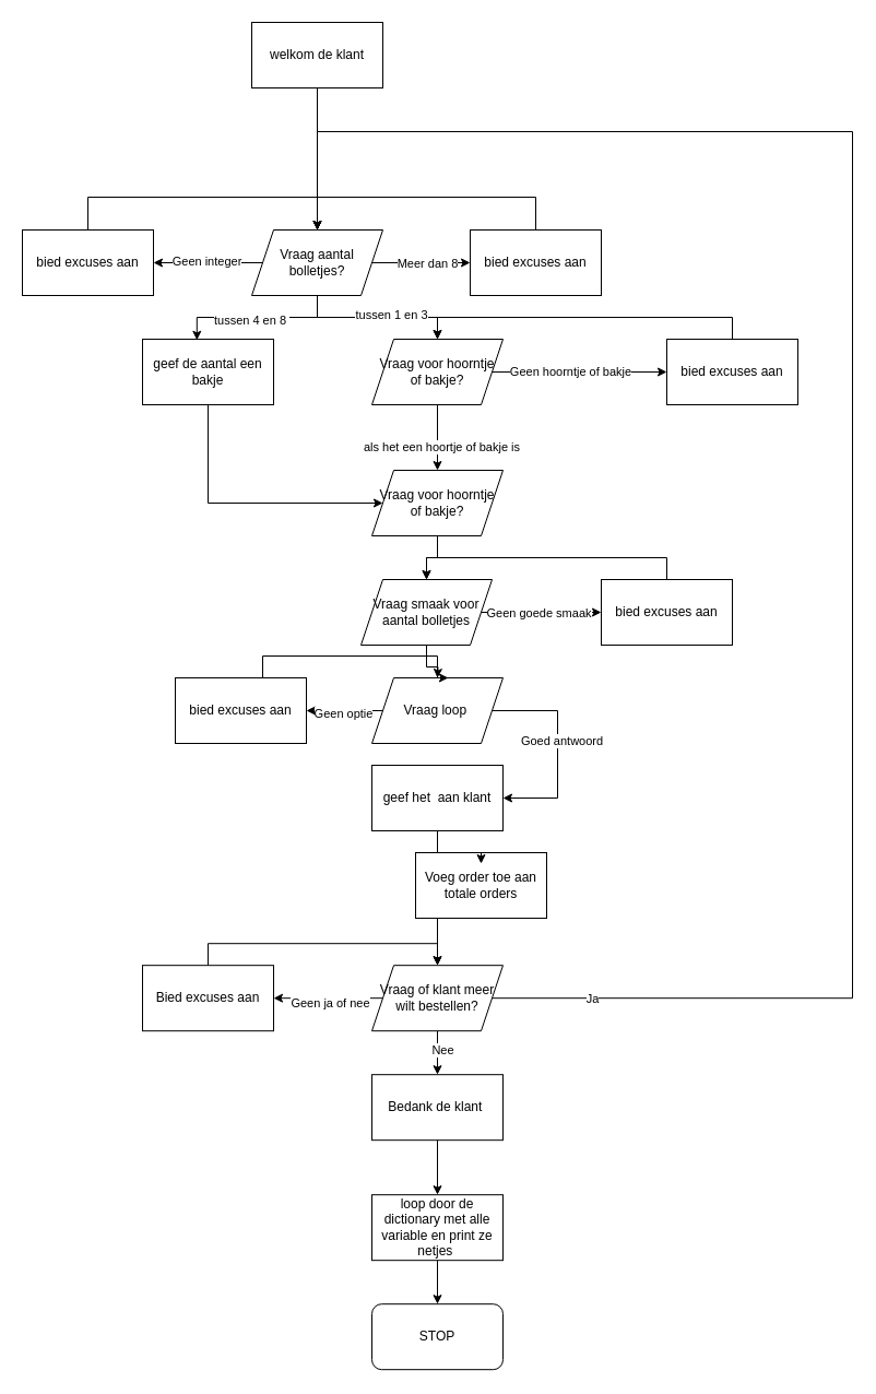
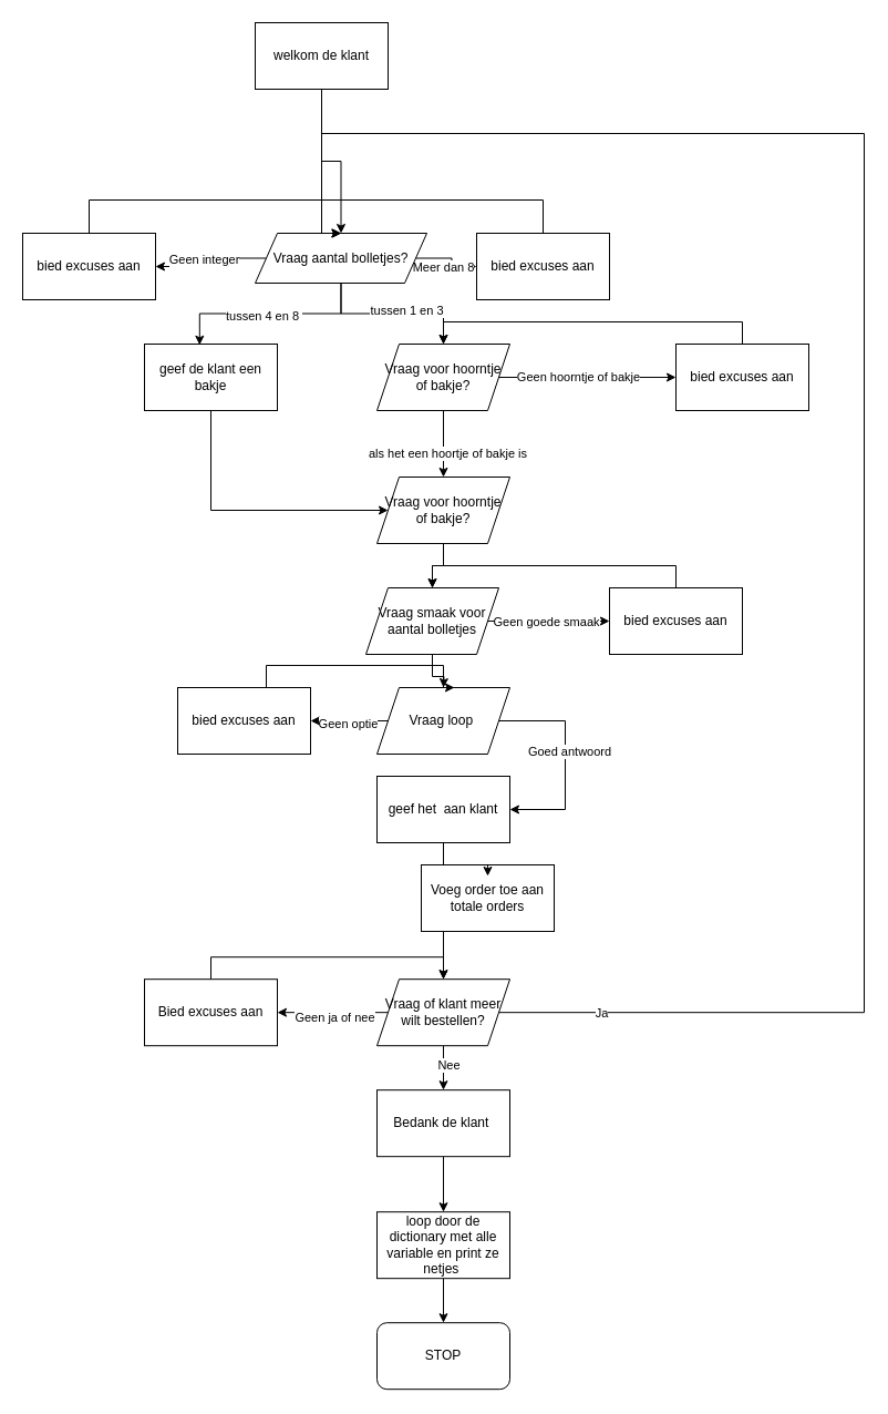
- <mxCell id="10" value="Vraag aantal bolletjes?" style="shape=parallelogram;perimeter=parallelogramPerimeter;whiteSpace=wrap;html=1;fixedSize=1;" parent="1" vertex="1"><mxGeometry x="230" y="210" width="120" height="60" as="geometry" /></mxCell>
+ <mxCell id="10" value="Vraag aantal bolletjes?" style="shape=parallelogram;perimeter=parallelogramPerimeter;whiteSpace=wrap;html=1;fixedSize=1;" parent="1" vertex="1"><mxGeometry x="230" y="210" width="155" height="45" as="geometry" /></mxCell>
- <mxCell id="17" value="geef de aantal een bakje" style="rounded=0;whiteSpace=wrap;html=1;" parent="1" vertex="1"><mxGeometry x="130" y="310" width="120" height="60" as="geometry" /></mxCell>
+ <mxCell id="17" value="geef de klant een bakje" style="rounded=0;whiteSpace=wrap;html=1;" parent="1" vertex="1"><mxGeometry x="130" y="310" width="120" height="60" as="geometry" /></mxCell>
